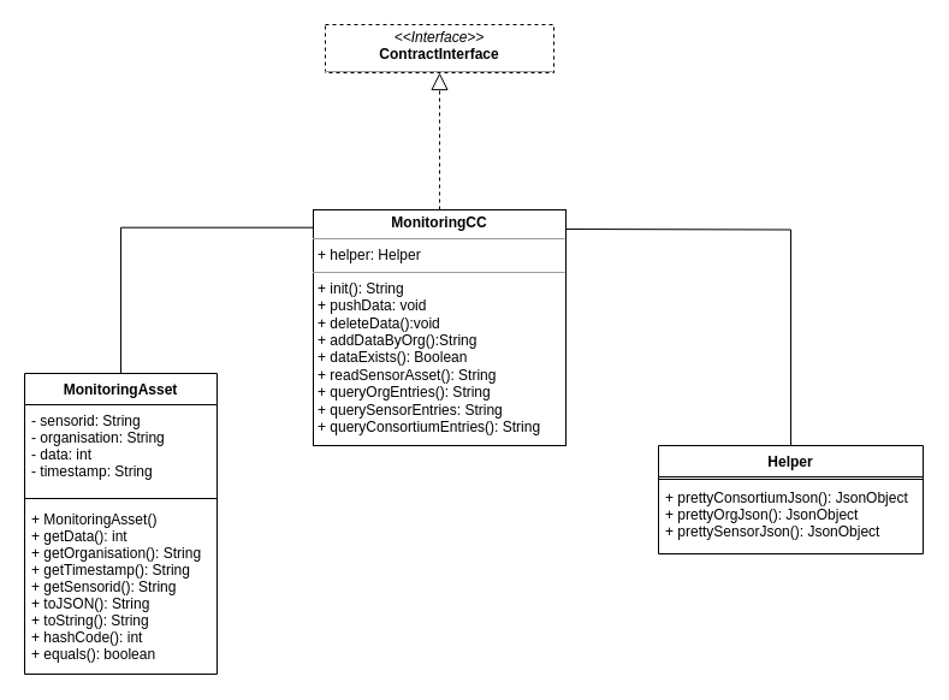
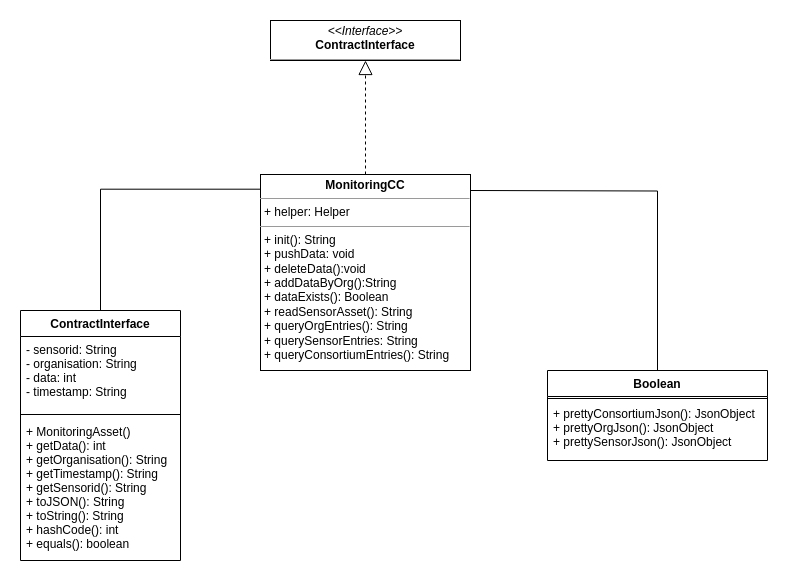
- <mxCell id="10" value="&lt;p style=&quot;margin: 0px ; margin-top: 4px ; text-align: center&quot;&gt;&lt;i&gt;&amp;lt;&amp;lt;Interface&amp;gt;&amp;gt;&lt;/i&gt;&lt;br&gt;&lt;b&gt;ContractInterface&lt;/b&gt;&lt;/p&gt;&lt;hr size=&quot;1&quot;&gt;&lt;p style=&quot;margin: 0px ; margin-left: 4px&quot;&gt;&lt;br&gt;&lt;/p&gt;&lt;hr size=&quot;1&quot;&gt;&lt;p style=&quot;margin: 0px ; margin-left: 4px&quot;&gt;&lt;br&gt;&lt;/p&gt;" style="verticalAlign=top;align=left;overflow=fill;fontSize=12;fontFamily=Helvetica;html=1;dashed=1;" vertex="1" parent="1"><mxGeometry x="270" y="20" width="190" height="40" as="geometry" /></mxCell>
+ <mxCell id="10" value="&lt;p style=&quot;margin: 0px ; margin-top: 4px ; text-align: center&quot;&gt;&lt;i&gt;&amp;lt;&amp;lt;Interface&amp;gt;&amp;gt;&lt;/i&gt;&lt;br&gt;&lt;b&gt;ContractInterface&lt;/b&gt;&lt;/p&gt;&lt;hr size=&quot;1&quot;&gt;&lt;p style=&quot;margin: 0px ; margin-left: 4px&quot;&gt;&lt;br&gt;&lt;/p&gt;&lt;hr size=&quot;1&quot;&gt;&lt;p style=&quot;margin: 0px ; margin-left: 4px&quot;&gt;&lt;br&gt;&lt;/p&gt;" style="verticalAlign=top;align=left;overflow=fill;fontSize=12;fontFamily=Helvetica;html=1;" vertex="1" parent="1"><mxGeometry x="270" y="20" width="190" height="40" as="geometry" /></mxCell>
- <mxCell id="2" value="MonitoringAsset" style="swimlane;fontStyle=1;align=center;verticalAlign=top;childLayout=stackLayout;horizontal=1;startSize=26;horizontalStack=0;resizeParent=1;resizeParentMax=0;resizeLast=0;collapsible=1;marginBottom=0;" vertex="1" parent="1"><mxGeometry x="20" y="310" width="160" height="250" as="geometry" /></mxCell>
+ <mxCell id="2" value="ContractInterface" style="swimlane;fontStyle=1;align=center;verticalAlign=top;childLayout=stackLayout;horizontal=1;startSize=26;horizontalStack=0;resizeParent=1;resizeParentMax=0;resizeLast=0;collapsible=1;marginBottom=0;" vertex="1" parent="1"><mxGeometry x="20" y="310" width="160" height="250" as="geometry" /></mxCell>
- <mxCell id="7" value="Helper" style="swimlane;fontStyle=1;align=center;verticalAlign=top;childLayout=stackLayout;horizontal=1;startSize=26;horizontalStack=0;resizeParent=1;resizeParentMax=0;resizeLast=0;collapsible=1;marginBottom=0;" vertex="1" parent="1"><mxGeometry x="547" y="370" width="220" height="90" as="geometry" /></mxCell>
+ <mxCell id="7" value="Boolean" style="swimlane;fontStyle=1;align=center;verticalAlign=top;childLayout=stackLayout;horizontal=1;startSize=26;horizontalStack=0;resizeParent=1;resizeParentMax=0;resizeLast=0;collapsible=1;marginBottom=0;" vertex="1" parent="1"><mxGeometry x="547" y="370" width="220" height="90" as="geometry" /></mxCell>
